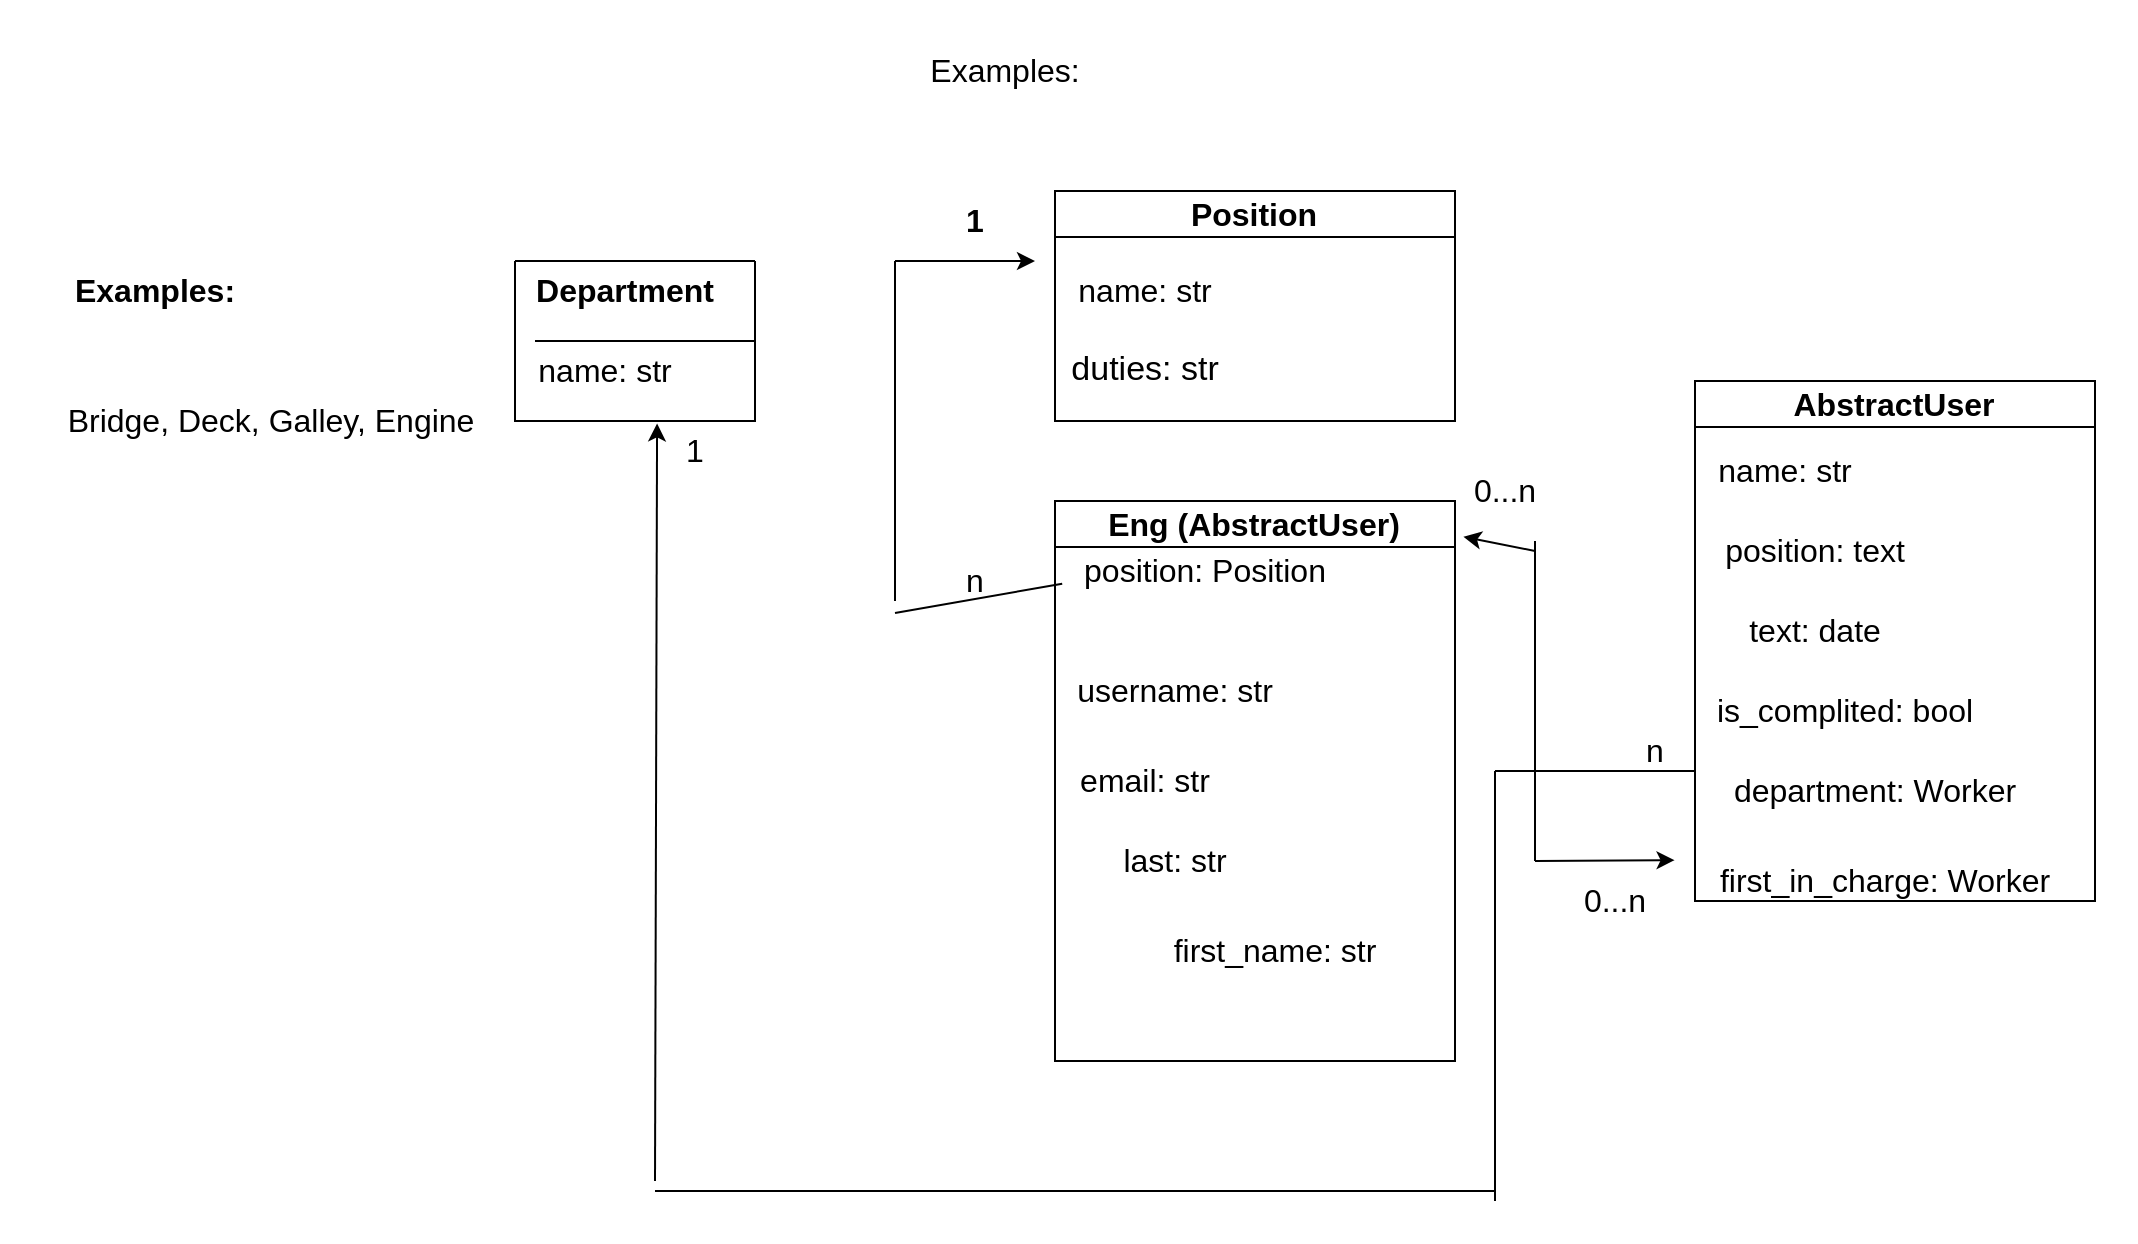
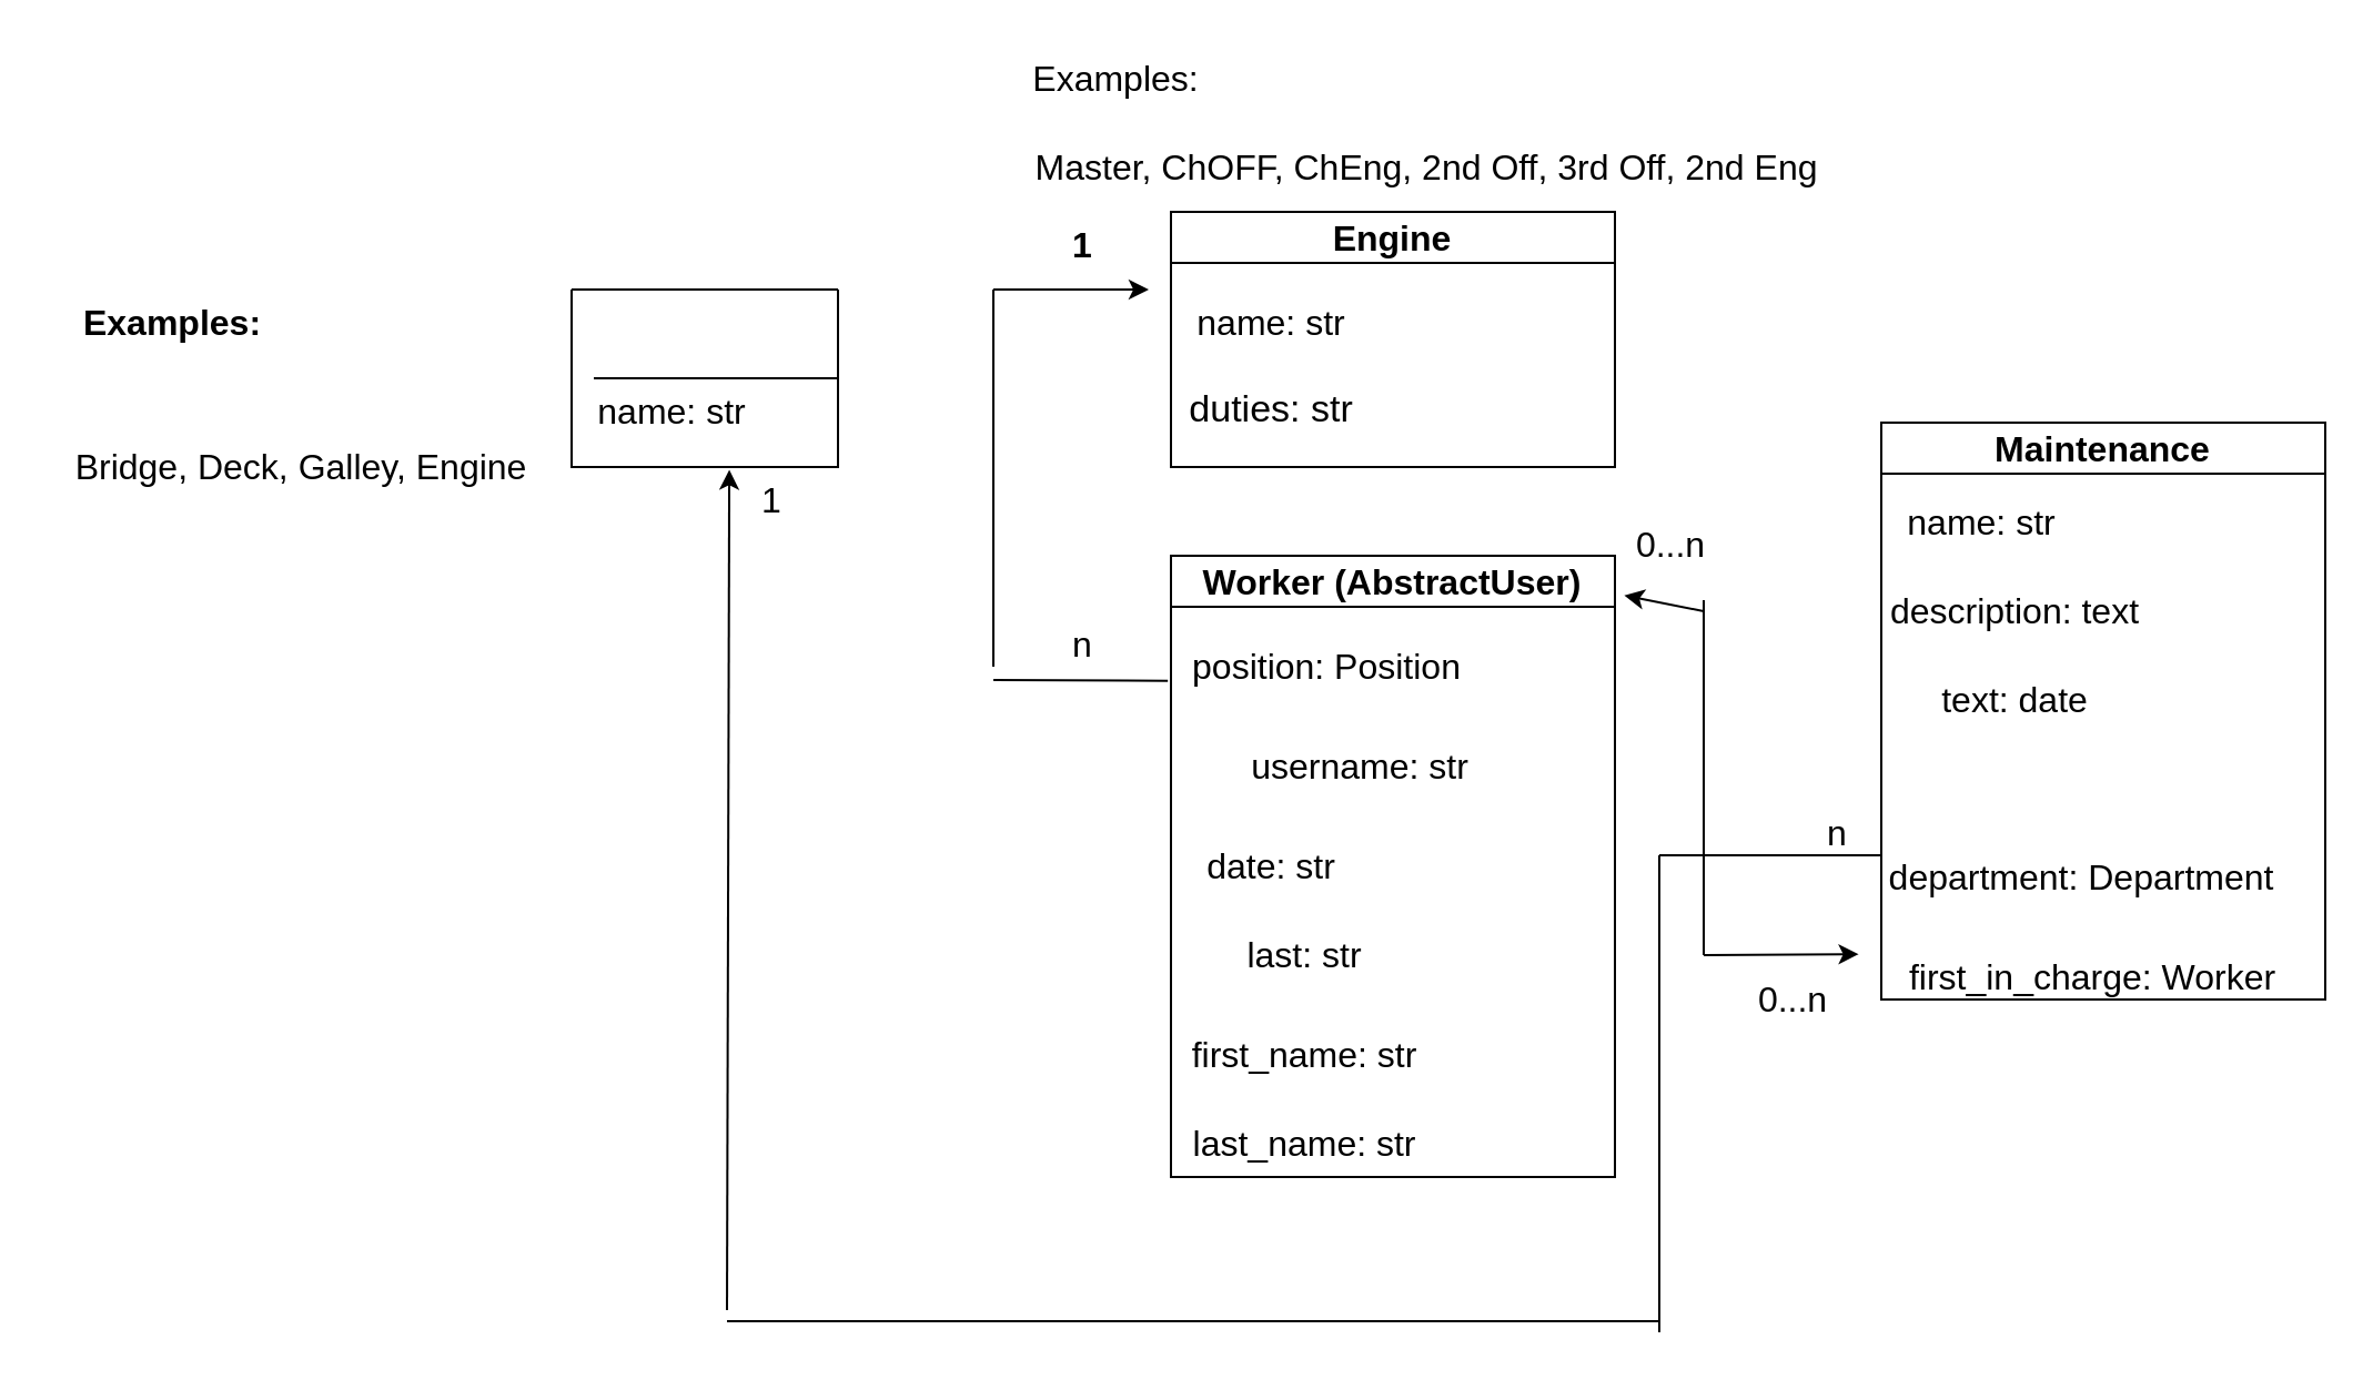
+ <mxCell id="12" value="Master, ChOFF, ChEng, 2nd Off, 3rd Off, 2nd Eng" style="text;html=1;align=center;verticalAlign=middle;resizable=0;points=[];autosize=1;strokeColor=none;fillColor=none;fontSize=16;" parent="1" vertex="1"><mxGeometry x="452" y="60" width="380" height="30" as="geometry" /></mxCell>
- <mxCell id="8" value="Position" style="swimlane;whiteSpace=wrap;html=1;fontSize=16;" parent="1" vertex="1"><mxGeometry x="527" y="95" width="200" height="115" as="geometry" /></mxCell>
+ <mxCell id="8" value="Engine" style="swimlane;whiteSpace=wrap;html=1;fontSize=16;" parent="1" vertex="1"><mxGeometry x="527" y="95" width="200" height="115" as="geometry" /></mxCell>
- <mxCell id="4" value="&lt;b&gt;Department&lt;/b&gt;" style="text;html=1;align=center;verticalAlign=middle;resizable=0;points=[];autosize=1;strokeColor=none;fillColor=none;fontSize=16;" parent="2" vertex="1"><mxGeometry width="110" height="30" as="geometry" /></mxCell>
- <mxCell id="25" value="AbstractUser" style="swimlane;whiteSpace=wrap;html=1;fontSize=16;" parent="1" vertex="1"><mxGeometry y="190" width="200" height="260" as="geometry" x="847" /></mxCell>
+ <mxCell id="25" value="Maintenance" style="swimlane;whiteSpace=wrap;html=1;fontSize=16;" parent="1" vertex="1"><mxGeometry y="190" width="200" height="260" as="geometry" x="847" /></mxCell>
- <mxCell id="13" value="Eng (AbstractUser)" style="swimlane;whiteSpace=wrap;html=1;fontSize=16;" parent="1" vertex="1"><mxGeometry x="527" y="250" width="200" height="280" as="geometry" /></mxCell>
+ <mxCell id="13" value="Worker (AbstractUser)" style="swimlane;whiteSpace=wrap;html=1;fontSize=16;" parent="1" vertex="1"><mxGeometry x="527" y="250" width="200" height="280" as="geometry" /></mxCell>
- <mxCell id="27" value="position: text" style="text;html=1;align=center;verticalAlign=middle;resizable=0;points=[];autosize=1;strokeColor=none;fillColor=none;fontSize=16;" parent="25" vertex="1"><mxGeometry x="-10" y="70" width="140" height="30" as="geometry" /></mxCell>
+ <mxCell id="27" value="description: text" style="text;html=1;align=center;verticalAlign=middle;resizable=0;points=[];autosize=1;strokeColor=none;fillColor=none;fontSize=16;" parent="25" vertex="1"><mxGeometry x="-10" y="70" width="140" height="30" as="geometry" /></mxCell>
- <mxCell id="14" value="position: Position" style="text;html=1;align=center;verticalAlign=middle;resizable=0;points=[];autosize=1;strokeColor=none;fillColor=none;fontSize=16;" parent="13" vertex="1"><mxGeometry x="5" y="20" width="140" height="30" as="geometry" /></mxCell>
+ <mxCell id="14" value="position: Position" style="text;html=1;align=center;verticalAlign=middle;resizable=0;points=[];autosize=1;strokeColor=none;fillColor=none;fontSize=16;" parent="13" vertex="1"><mxGeometry y="35" width="140" height="30" as="geometry" /></mxCell>
- <mxCell id="15" value="username: str" style="text;html=1;align=center;verticalAlign=middle;resizable=0;points=[];autosize=1;strokeColor=none;fillColor=none;fontSize=16;" parent="13" vertex="1"><mxGeometry y="80" width="120" height="30" as="geometry" /></mxCell>
+ <mxCell id="15" value="username: str" style="text;html=1;align=center;verticalAlign=middle;resizable=0;points=[];autosize=1;strokeColor=none;fillColor=none;fontSize=16;" parent="13" vertex="1"><mxGeometry x="25" y="80" width="120" height="30" as="geometry" /></mxCell>
- <mxCell id="29" value="is_complited: bool" style="text;html=1;align=center;verticalAlign=middle;resizable=0;points=[];autosize=1;strokeColor=none;fillColor=none;fontSize=16;" parent="25" vertex="1"><mxGeometry y="150" width="150" height="30" as="geometry" /></mxCell>
- <mxCell id="16" value="email: str" style="text;html=1;align=center;verticalAlign=middle;resizable=0;points=[];autosize=1;strokeColor=none;fillColor=none;fontSize=16;" parent="13" vertex="1"><mxGeometry y="125" width="90" height="30" as="geometry" /></mxCell>
+ <mxCell id="16" value="date: str" style="text;html=1;align=center;verticalAlign=middle;resizable=0;points=[];autosize=1;strokeColor=none;fillColor=none;fontSize=16;" parent="13" vertex="1"><mxGeometry y="125" width="90" height="30" as="geometry" /></mxCell>
- <mxCell id="30" value="department: Worker" style="text;html=1;align=center;verticalAlign=middle;resizable=0;points=[];autosize=1;strokeColor=none;fillColor=none;fontSize=16;" parent="25" vertex="1"><mxGeometry x="-10" y="190" width="200" height="30" as="geometry" /></mxCell>
+ <mxCell id="30" value="department: Department" style="text;html=1;align=center;verticalAlign=middle;resizable=0;points=[];autosize=1;strokeColor=none;fillColor=none;fontSize=16;" parent="25" vertex="1"><mxGeometry x="-10" y="190" width="200" height="30" as="geometry" /></mxCell>
- <mxCell id="18" value="first_name: str" style="text;html=1;align=center;verticalAlign=middle;resizable=0;points=[];autosize=1;strokeColor=none;fillColor=none;fontSize=16;" parent="13" vertex="1"><mxGeometry x="50" y="210" width="120" height="30" as="geometry" /></mxCell>
+ <mxCell id="18" value="first_name: str" style="text;html=1;align=center;verticalAlign=middle;resizable=0;points=[];autosize=1;strokeColor=none;fillColor=none;fontSize=16;" parent="13" vertex="1"><mxGeometry y="210" width="120" height="30" as="geometry" /></mxCell>
+ <mxCell id="19" value="last_name: str" style="text;html=1;align=center;verticalAlign=middle;resizable=0;points=[];autosize=1;strokeColor=none;fillColor=none;fontSize=16;" parent="13" vertex="1"><mxGeometry y="250" width="120" height="30" as="geometry" /></mxCell>
